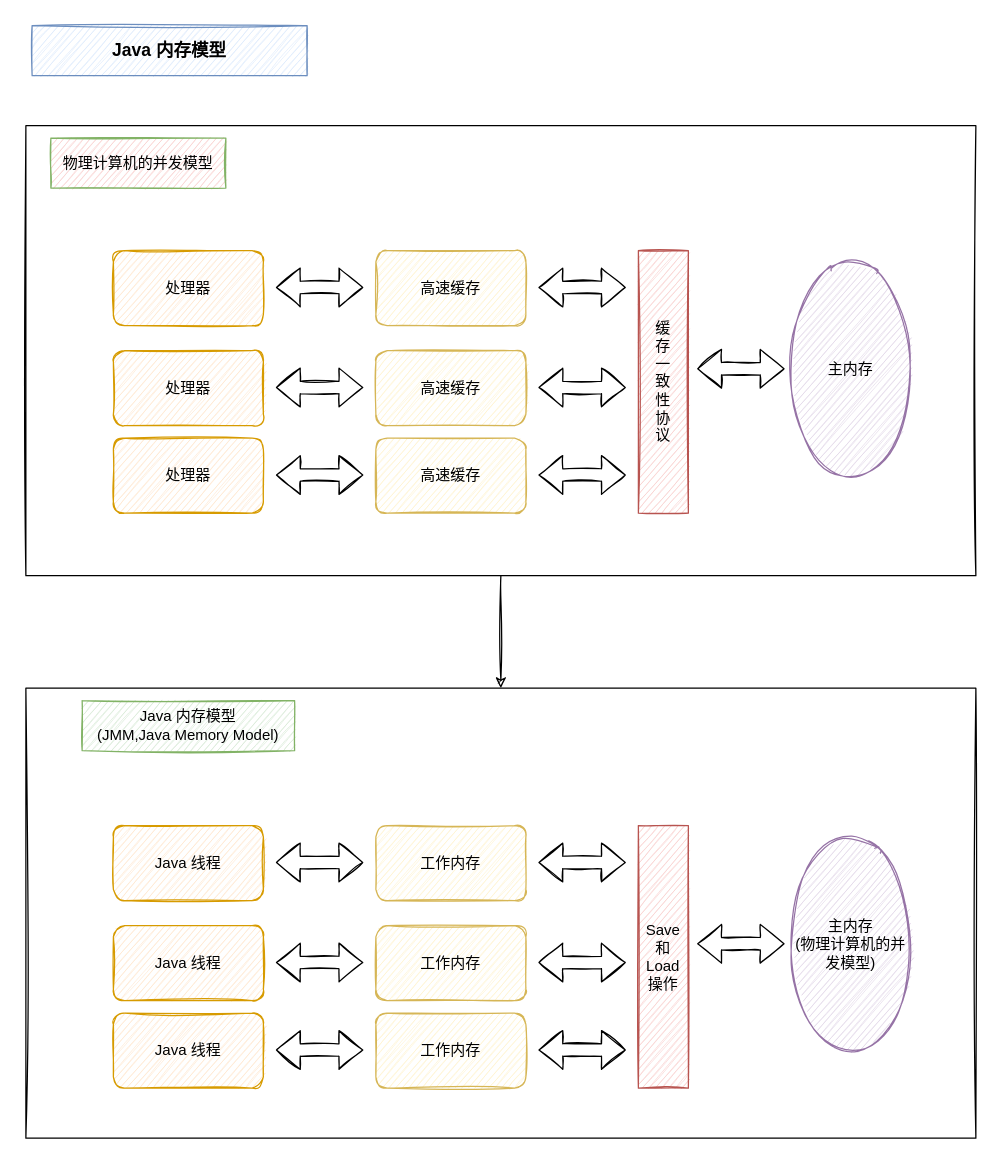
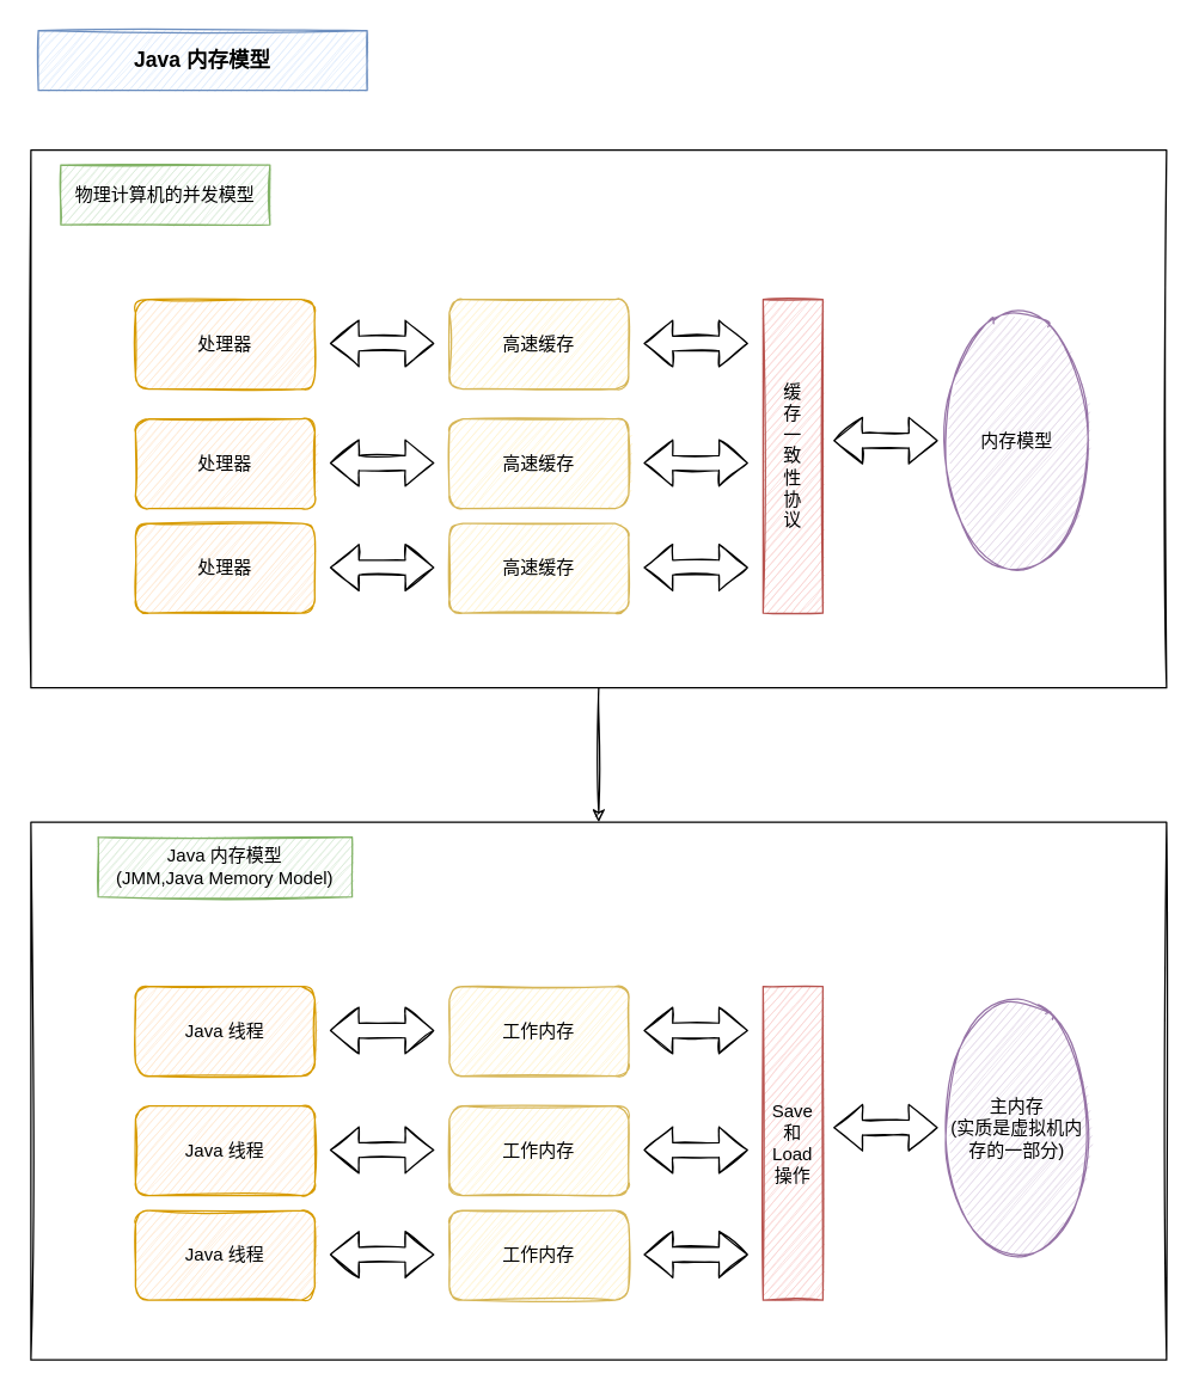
- <mxCell id="5" value="物理计算机的并发模型" style="rounded=0;whiteSpace=wrap;html=1;fillColor=#f8cecc;strokeColor=#82b366;sketch=1;" vertex="1" parent="1"><mxGeometry x="40" y="110" width="140" height="40" as="geometry" /></mxCell>
+ <mxCell id="5" value="物理计算机的并发模型" style="rounded=0;whiteSpace=wrap;html=1;fillColor=#d5e8d4;strokeColor=#82b366;sketch=1;" vertex="1" parent="1"><mxGeometry x="40" y="110" width="140" height="40" as="geometry" /></mxCell>
- <mxCell id="19" value="主内存" style="ellipse;whiteSpace=wrap;html=1;rounded=1;sketch=1;strokeColor=#9673a6;fillColor=#e1d5e7;shadow=0;spacingLeft=0;spacingRight=0;spacingTop=0;spacing=2;verticalAlign=middle;horizontal=1;labelBorderColor=none;treeFolding=0;treeMoving=0;dropTarget=0;autosize=0;noLabel=0;portConstraintRotation=0;snapToPoint=0;fixDash=0;" vertex="1" parent="1"><mxGeometry x="630" y="210" width="100" height="170" as="geometry" /></mxCell>
+ <mxCell id="19" value="内存模型" style="ellipse;whiteSpace=wrap;html=1;rounded=1;sketch=1;strokeColor=#9673a6;fillColor=#e1d5e7;shadow=0;spacingLeft=0;spacingRight=0;spacingTop=0;spacing=2;verticalAlign=middle;horizontal=1;labelBorderColor=none;treeFolding=0;treeMoving=0;dropTarget=0;autosize=0;noLabel=0;portConstraintRotation=0;snapToPoint=0;fixDash=0;" vertex="1" parent="1"><mxGeometry x="630" y="210" width="100" height="170" as="geometry" /></mxCell>
- <mxCell id="35" value="主内存&lt;br&gt;(物理计算机的并发模型)" style="ellipse;whiteSpace=wrap;html=1;rounded=1;sketch=1;strokeColor=#9673a6;fillColor=#e1d5e7;shadow=0;spacingLeft=0;spacingRight=0;spacingTop=0;spacing=2;verticalAlign=middle;horizontal=1;labelBorderColor=none;treeFolding=0;treeMoving=0;dropTarget=0;autosize=0;noLabel=0;portConstraintRotation=0;snapToPoint=0;fixDash=0;" vertex="1" parent="1"><mxGeometry x="630" y="670" width="100" height="170" as="geometry" /></mxCell>
+ <mxCell id="35" value="主内存&lt;br&gt;(实质是虚拟机内存的一部分)" style="ellipse;whiteSpace=wrap;html=1;rounded=1;sketch=1;strokeColor=#9673a6;fillColor=#e1d5e7;shadow=0;spacingLeft=0;spacingRight=0;spacingTop=0;spacing=2;verticalAlign=middle;horizontal=1;labelBorderColor=none;treeFolding=0;treeMoving=0;dropTarget=0;autosize=0;noLabel=0;portConstraintRotation=0;snapToPoint=0;fixDash=0;" vertex="1" parent="1"><mxGeometry x="630" y="670" width="100" height="170" as="geometry" /></mxCell>
